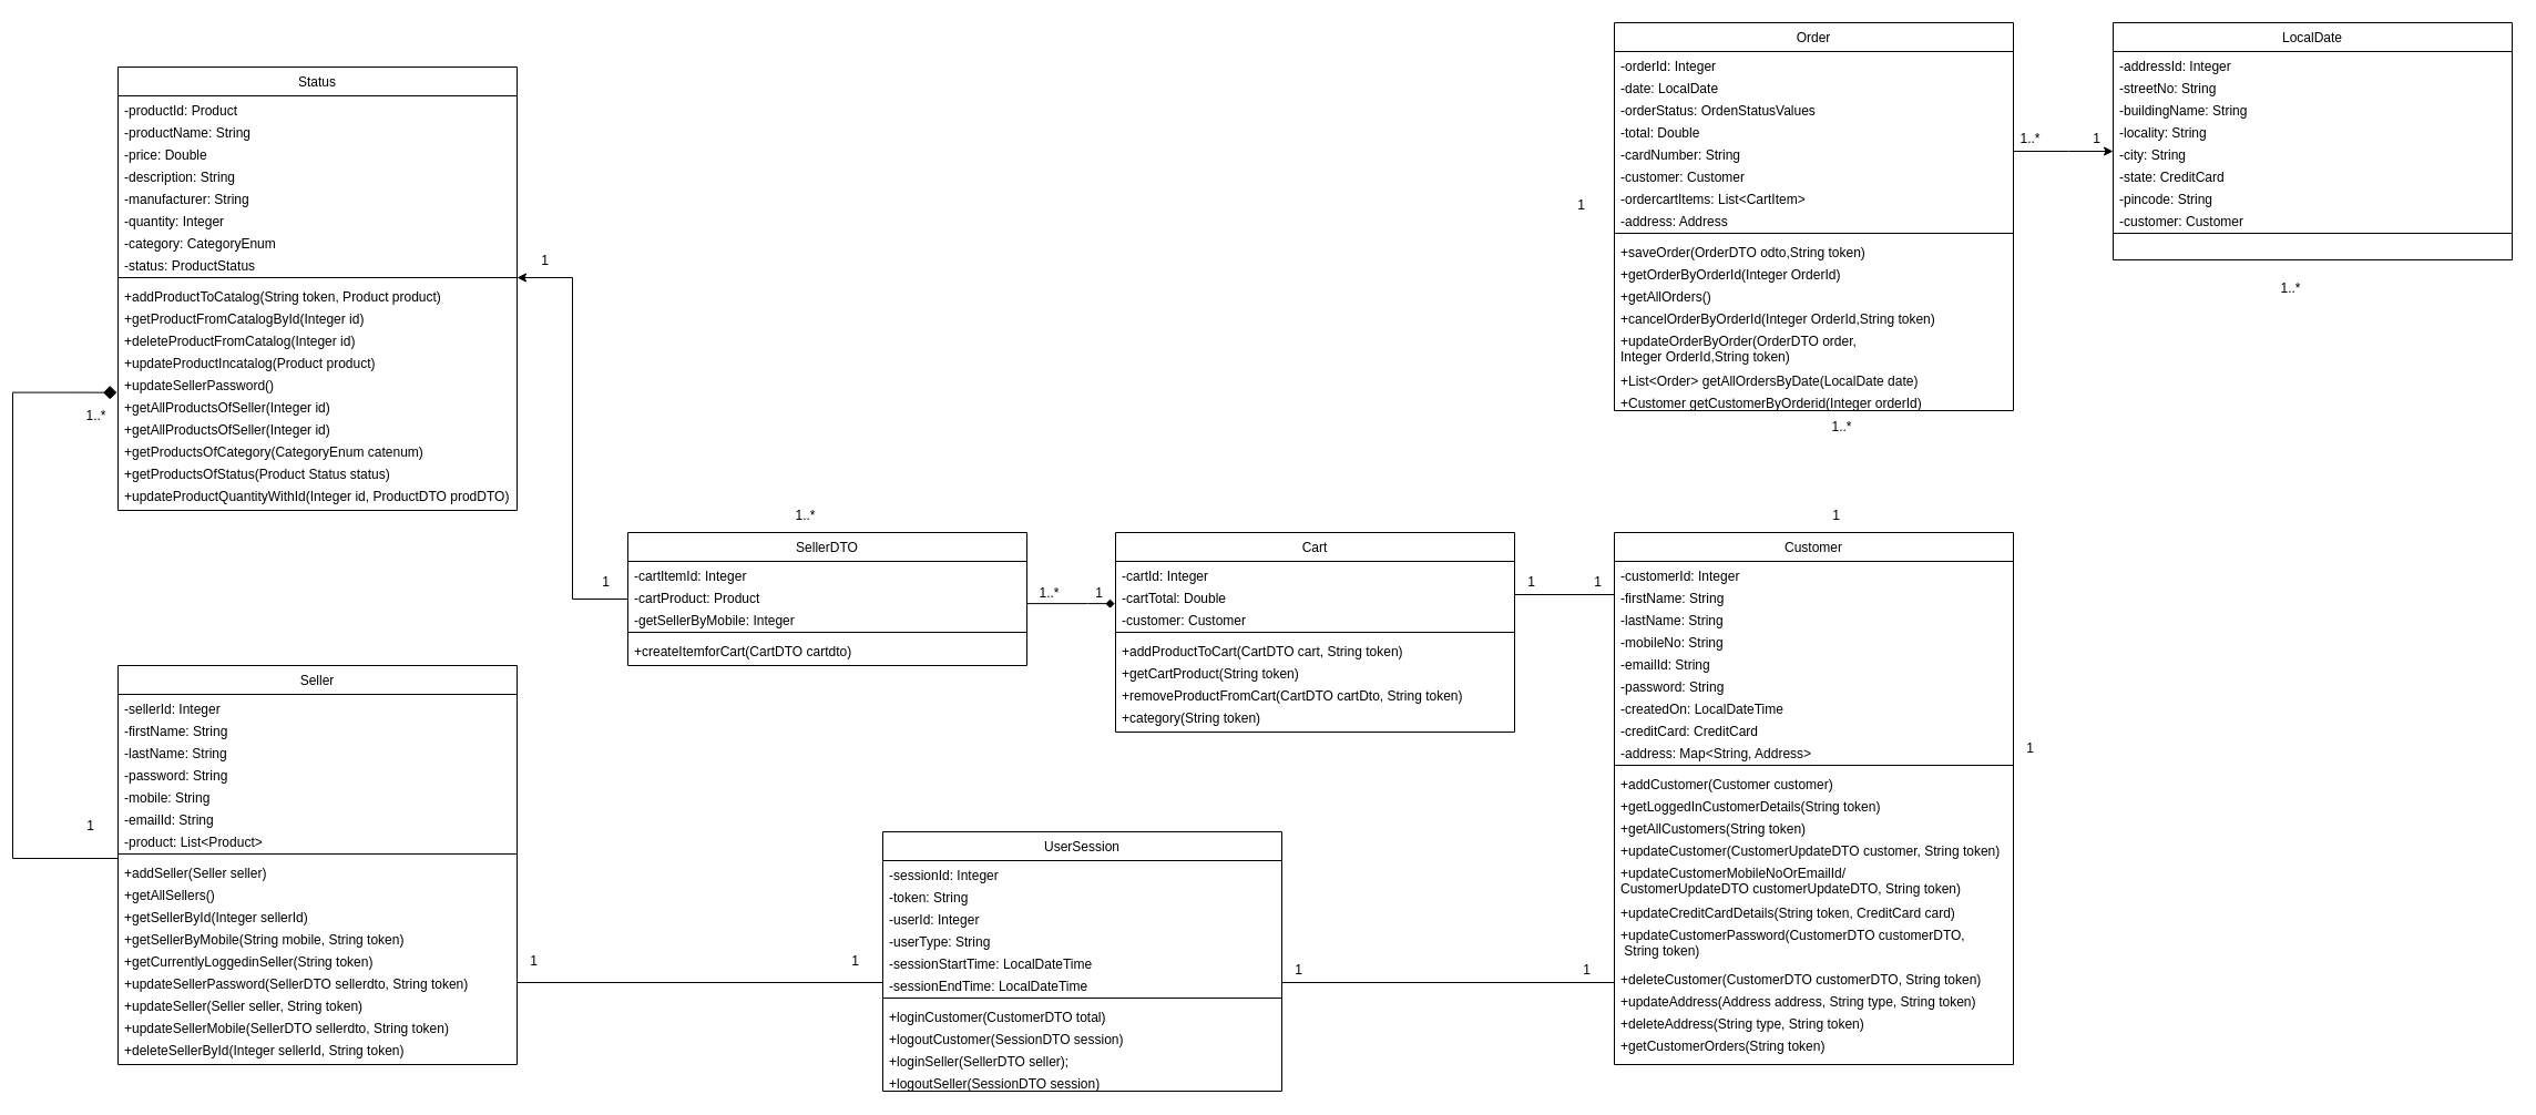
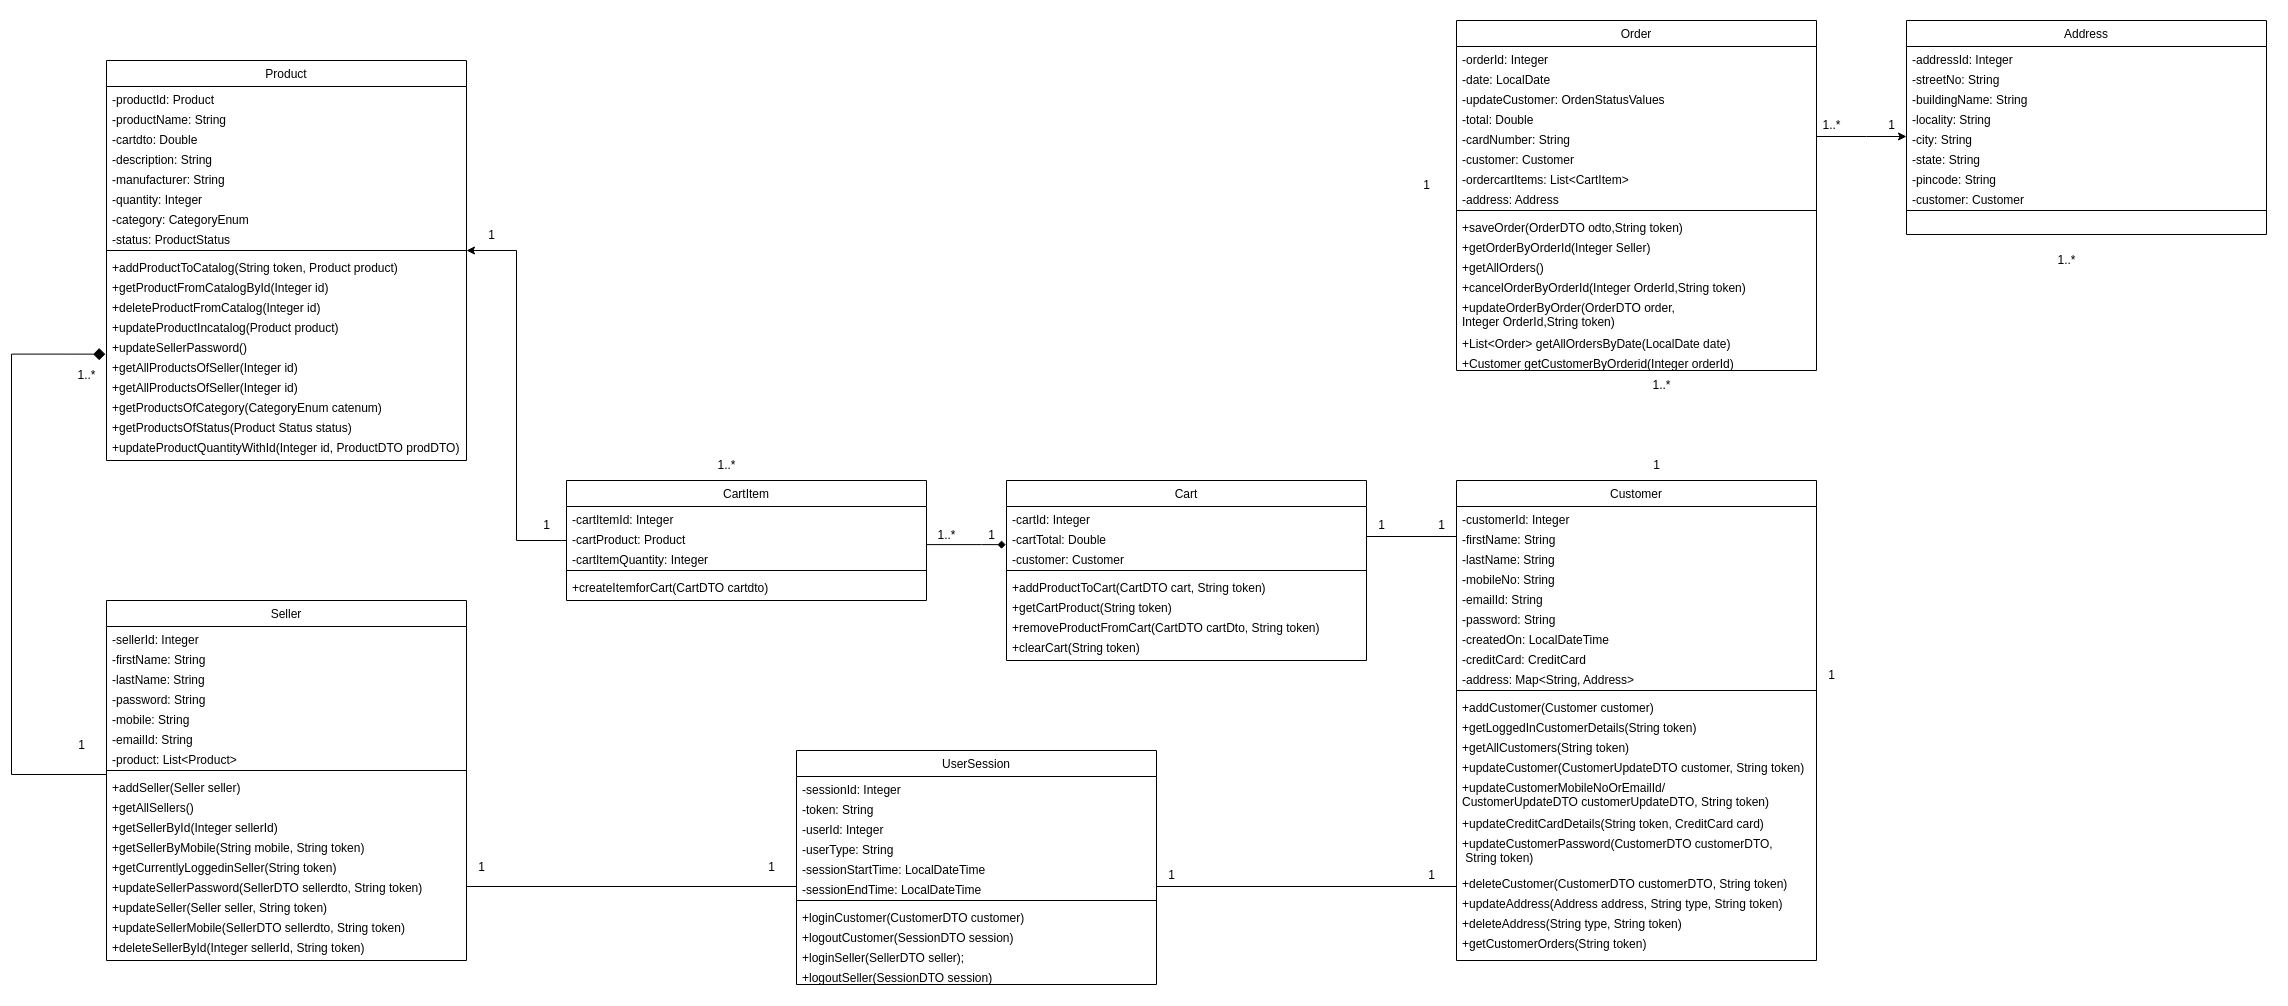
- <mxCell id="110" value="LocalDate" style="swimlane;fontStyle=0;align=center;verticalAlign=top;childLayout=stackLayout;horizontal=1;startSize=26;horizontalStack=0;resizeParent=1;resizeLast=0;collapsible=1;marginBottom=0;rounded=0;shadow=0;strokeWidth=1;" vertex="1" parent="1"><mxGeometry x="1860" y="20" width="360" height="214" as="geometry"><mxRectangle x="230" y="140" width="160" height="26" as="alternateBounds" /></mxGeometry></mxCell>
+ <mxCell id="110" value="Address" style="swimlane;fontStyle=0;align=center;verticalAlign=top;childLayout=stackLayout;horizontal=1;startSize=26;horizontalStack=0;resizeParent=1;resizeLast=0;collapsible=1;marginBottom=0;rounded=0;shadow=0;strokeWidth=1;" vertex="1" parent="1"><mxGeometry x="1860" y="20" width="360" height="214" as="geometry"><mxRectangle x="230" y="140" width="160" height="26" as="alternateBounds" /></mxGeometry></mxCell>
- <mxCell id="2" value="Status" style="swimlane;fontStyle=0;align=center;verticalAlign=top;childLayout=stackLayout;horizontal=1;startSize=26;horizontalStack=0;resizeParent=1;resizeLast=0;collapsible=1;marginBottom=0;rounded=0;shadow=0;strokeWidth=1;" vertex="1" parent="1"><mxGeometry x="60" y="60" width="360" height="400" as="geometry"><mxRectangle x="230" y="140" width="160" height="26" as="alternateBounds" /></mxGeometry></mxCell>
+ <mxCell id="2" value="Product" style="swimlane;fontStyle=0;align=center;verticalAlign=top;childLayout=stackLayout;horizontal=1;startSize=26;horizontalStack=0;resizeParent=1;resizeLast=0;collapsible=1;marginBottom=0;rounded=0;shadow=0;strokeWidth=1;" vertex="1" parent="1"><mxGeometry x="60" y="60" width="360" height="400" as="geometry"><mxRectangle x="230" y="140" width="160" height="26" as="alternateBounds" /></mxGeometry></mxCell>
- <mxCell id="92" value="-orderStatus: OrdenStatusValues" style="text;align=left;verticalAlign=top;spacingLeft=4;spacingRight=4;overflow=hidden;rotatable=0;points=[[0,0.5],[1,0.5]];portConstraint=eastwest;" vertex="1" parent="89"><mxGeometry y="66" width="360" height="20" as="geometry" /></mxCell>
+ <mxCell id="92" value="-updateCustomer: OrdenStatusValues" style="text;align=left;verticalAlign=top;spacingLeft=4;spacingRight=4;overflow=hidden;rotatable=0;points=[[0,0.5],[1,0.5]];portConstraint=eastwest;" vertex="1" parent="89"><mxGeometry y="66" width="360" height="20" as="geometry" /></mxCell>
- <mxCell id="5" value="-price: Double&#10;" style="text;align=left;verticalAlign=top;spacingLeft=4;spacingRight=4;overflow=hidden;rotatable=0;points=[[0,0.5],[1,0.5]];portConstraint=eastwest;rounded=0;shadow=0;html=0;" vertex="1" parent="2"><mxGeometry y="66" width="360" height="20" as="geometry" /></mxCell>
+ <mxCell id="5" value="-cartdto: Double&#10;" style="text;align=left;verticalAlign=top;spacingLeft=4;spacingRight=4;overflow=hidden;rotatable=0;points=[[0,0.5],[1,0.5]];portConstraint=eastwest;rounded=0;shadow=0;html=0;" vertex="1" parent="2"><mxGeometry y="66" width="360" height="20" as="geometry" /></mxCell>
- <mxCell id="116" value="-state: CreditCard" style="text;align=left;verticalAlign=top;spacingLeft=4;spacingRight=4;overflow=hidden;rotatable=0;points=[[0,0.5],[1,0.5]];portConstraint=eastwest;" vertex="1" parent="110"><mxGeometry y="126" width="360" height="20" as="geometry" /></mxCell>
+ <mxCell id="116" value="-state: String" style="text;align=left;verticalAlign=top;spacingLeft=4;spacingRight=4;overflow=hidden;rotatable=0;points=[[0,0.5],[1,0.5]];portConstraint=eastwest;" vertex="1" parent="110"><mxGeometry y="126" width="360" height="20" as="geometry" /></mxCell>
- <mxCell id="100" value="+getOrderByOrderId(Integer OrderId)" style="text;align=left;verticalAlign=top;spacingLeft=4;spacingRight=4;overflow=hidden;rotatable=0;points=[[0,0.5],[1,0.5]];portConstraint=eastwest;" vertex="1" parent="89"><mxGeometry y="214" width="360" height="20" as="geometry" /></mxCell>
+ <mxCell id="100" value="+getOrderByOrderId(Integer Seller)" style="text;align=left;verticalAlign=top;spacingLeft=4;spacingRight=4;overflow=hidden;rotatable=0;points=[[0,0.5],[1,0.5]];portConstraint=eastwest;" vertex="1" parent="89"><mxGeometry y="214" width="360" height="20" as="geometry" /></mxCell>
- <mxCell id="43" value="SellerDTO" style="swimlane;fontStyle=0;align=center;verticalAlign=top;childLayout=stackLayout;horizontal=1;startSize=26;horizontalStack=0;resizeParent=1;resizeLast=0;collapsible=1;marginBottom=0;rounded=0;shadow=0;strokeWidth=1;" vertex="1" parent="1"><mxGeometry x="520" y="480" width="360" height="120" as="geometry"><mxRectangle x="230" y="140" width="160" height="26" as="alternateBounds" /></mxGeometry></mxCell>
+ <mxCell id="43" value="CartItem" style="swimlane;fontStyle=0;align=center;verticalAlign=top;childLayout=stackLayout;horizontal=1;startSize=26;horizontalStack=0;resizeParent=1;resizeLast=0;collapsible=1;marginBottom=0;rounded=0;shadow=0;strokeWidth=1;" vertex="1" parent="1"><mxGeometry x="520" y="480" width="360" height="120" as="geometry"><mxRectangle x="230" y="140" width="160" height="26" as="alternateBounds" /></mxGeometry></mxCell>
- <mxCell id="46" value="-getSellerByMobile: Integer" style="text;align=left;verticalAlign=top;spacingLeft=4;spacingRight=4;overflow=hidden;rotatable=0;points=[[0,0.5],[1,0.5]];portConstraint=eastwest;" vertex="1" parent="43"><mxGeometry y="66" width="360" height="20" as="geometry" /></mxCell>
+ <mxCell id="46" value="-cartItemQuantity: Integer" style="text;align=left;verticalAlign=top;spacingLeft=4;spacingRight=4;overflow=hidden;rotatable=0;points=[[0,0.5],[1,0.5]];portConstraint=eastwest;" vertex="1" parent="43"><mxGeometry y="66" width="360" height="20" as="geometry" /></mxCell>
- <mxCell id="60" value="+category(String token)" style="text;align=left;verticalAlign=top;spacingLeft=4;spacingRight=4;overflow=hidden;rotatable=0;points=[[0,0.5],[1,0.5]];portConstraint=eastwest;" vertex="1" parent="52"><mxGeometry y="154" width="360" height="20" as="geometry" /></mxCell>
+ <mxCell id="60" value="+clearCart(String token)" style="text;align=left;verticalAlign=top;spacingLeft=4;spacingRight=4;overflow=hidden;rotatable=0;points=[[0,0.5],[1,0.5]];portConstraint=eastwest;" vertex="1" parent="52"><mxGeometry y="154" width="360" height="20" as="geometry" /></mxCell>
- <mxCell id="133" value="+loginCustomer(CustomerDTO total)" style="text;align=left;verticalAlign=top;spacingLeft=4;spacingRight=4;overflow=hidden;rotatable=0;points=[[0,0.5],[1,0.5]];portConstraint=eastwest;" vertex="1" parent="125"><mxGeometry y="154" width="360" height="20" as="geometry" /></mxCell>
+ <mxCell id="133" value="+loginCustomer(CustomerDTO customer)" style="text;align=left;verticalAlign=top;spacingLeft=4;spacingRight=4;overflow=hidden;rotatable=0;points=[[0,0.5],[1,0.5]];portConstraint=eastwest;" vertex="1" parent="125"><mxGeometry y="154" width="360" height="20" as="geometry" /></mxCell>
